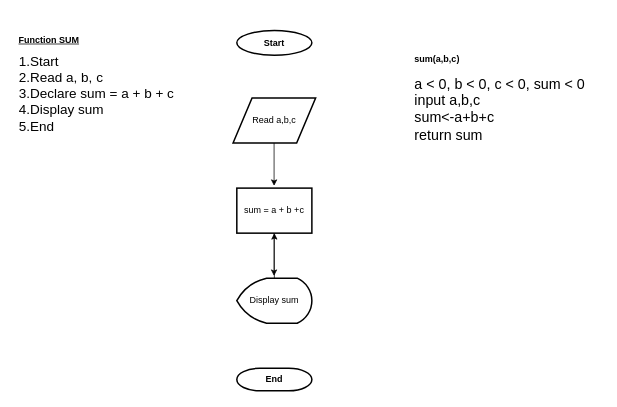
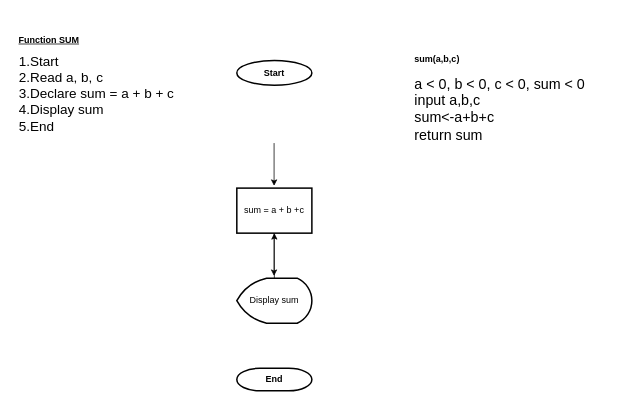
- <mxCell id="5" value="&lt;b&gt;Start&lt;/b&gt;" style="strokeWidth=2;html=1;shape=mxgraph.flowchart.start_1;whiteSpace=wrap;" vertex="1" parent="4"><mxGeometry x="5" width="100" height="33" as="geometry" /></mxCell>
+ <mxCell id="5" value="&lt;b&gt;Start&lt;/b&gt;" style="strokeWidth=2;html=1;shape=mxgraph.flowchart.start_1;whiteSpace=wrap;" vertex="1" parent="4"><mxGeometry x="5" y="40" width="100" height="33" as="geometry" /></mxCell>
- <mxCell id="6" value="Read a,b,c" style="shape=parallelogram;html=1;strokeWidth=2;perimeter=parallelogramPerimeter;whiteSpace=wrap;rounded=0;arcSize=12;size=0.23;" vertex="1" parent="4"><mxGeometry y="90" width="110" height="60" as="geometry" /></mxCell>
